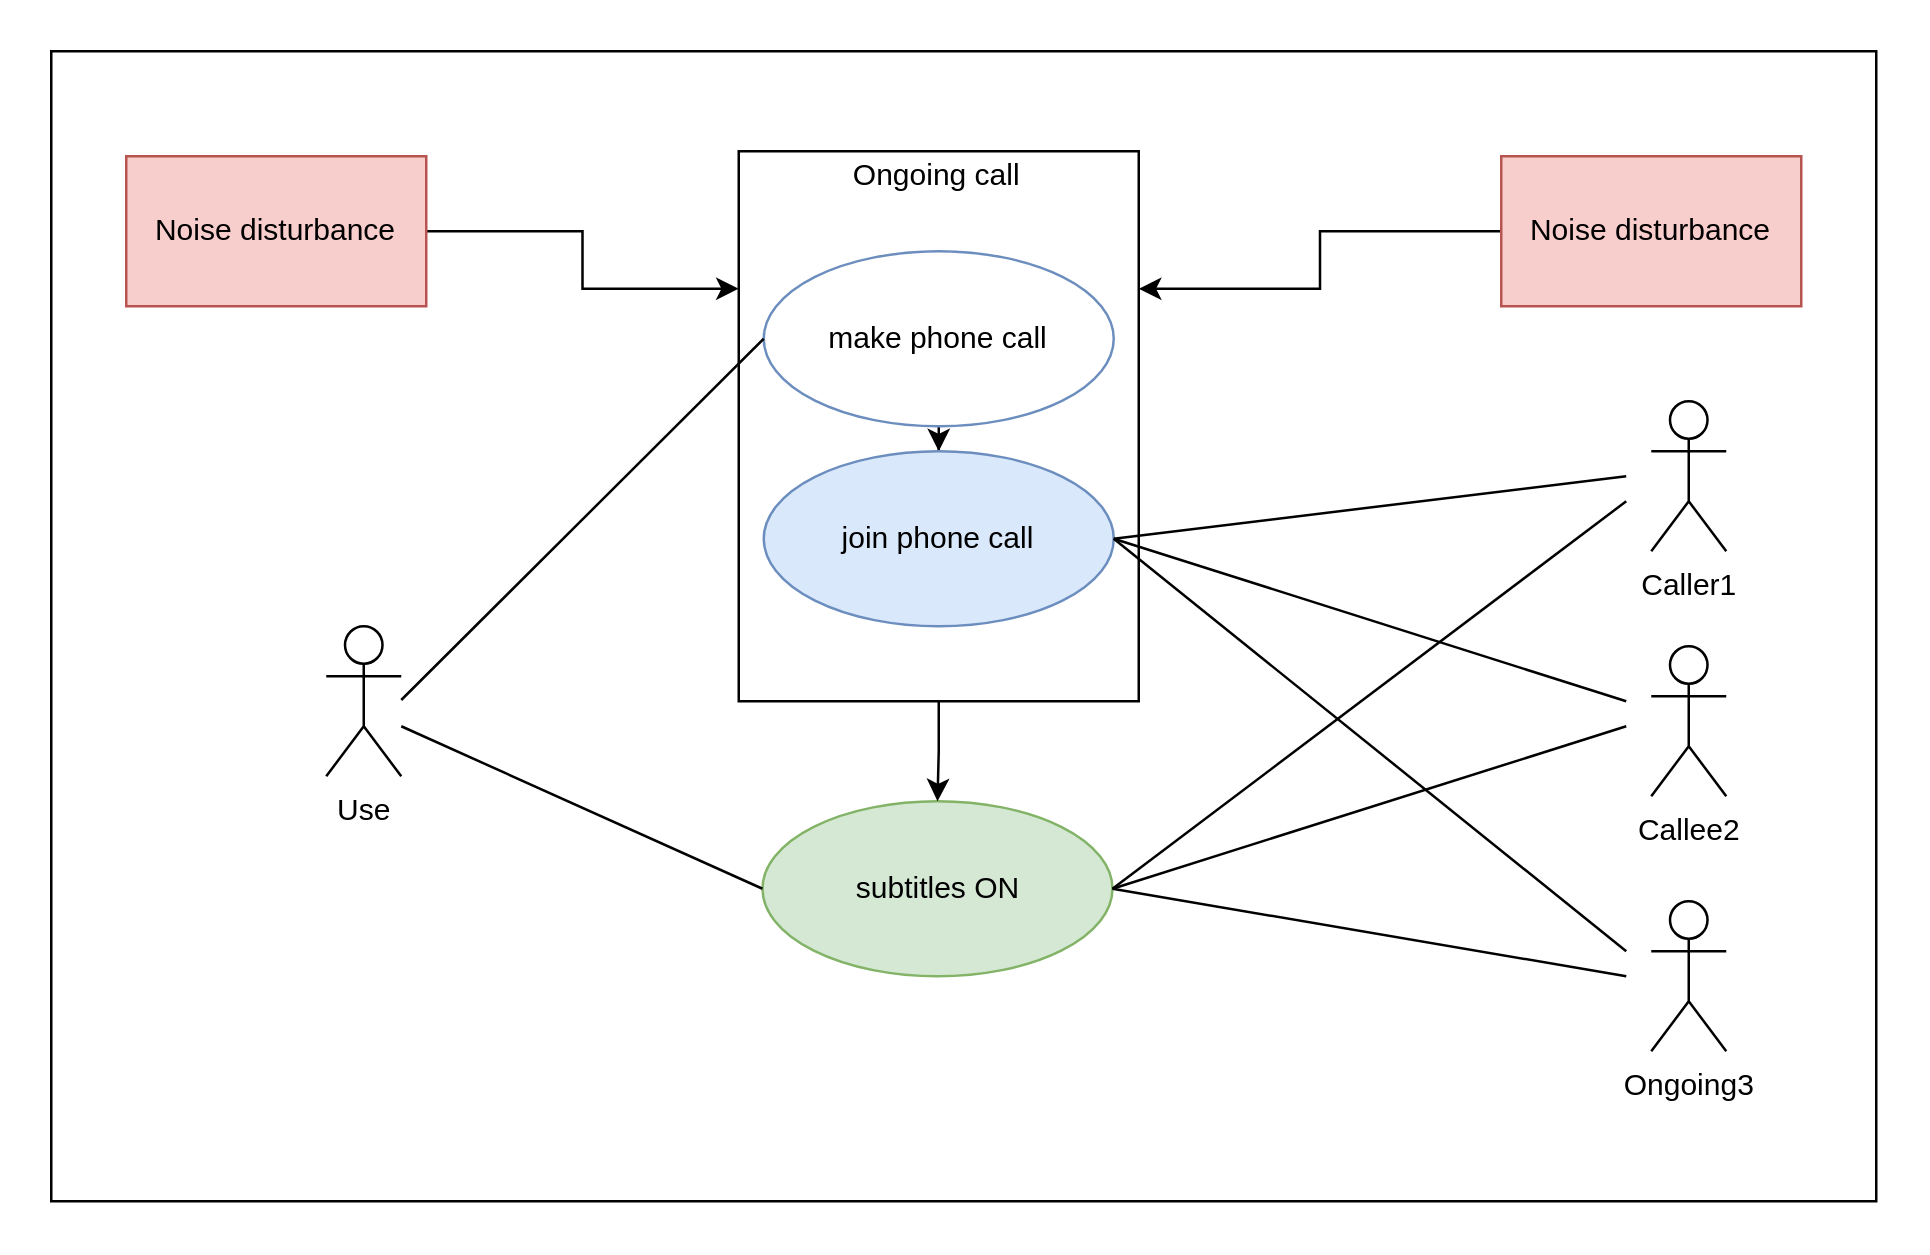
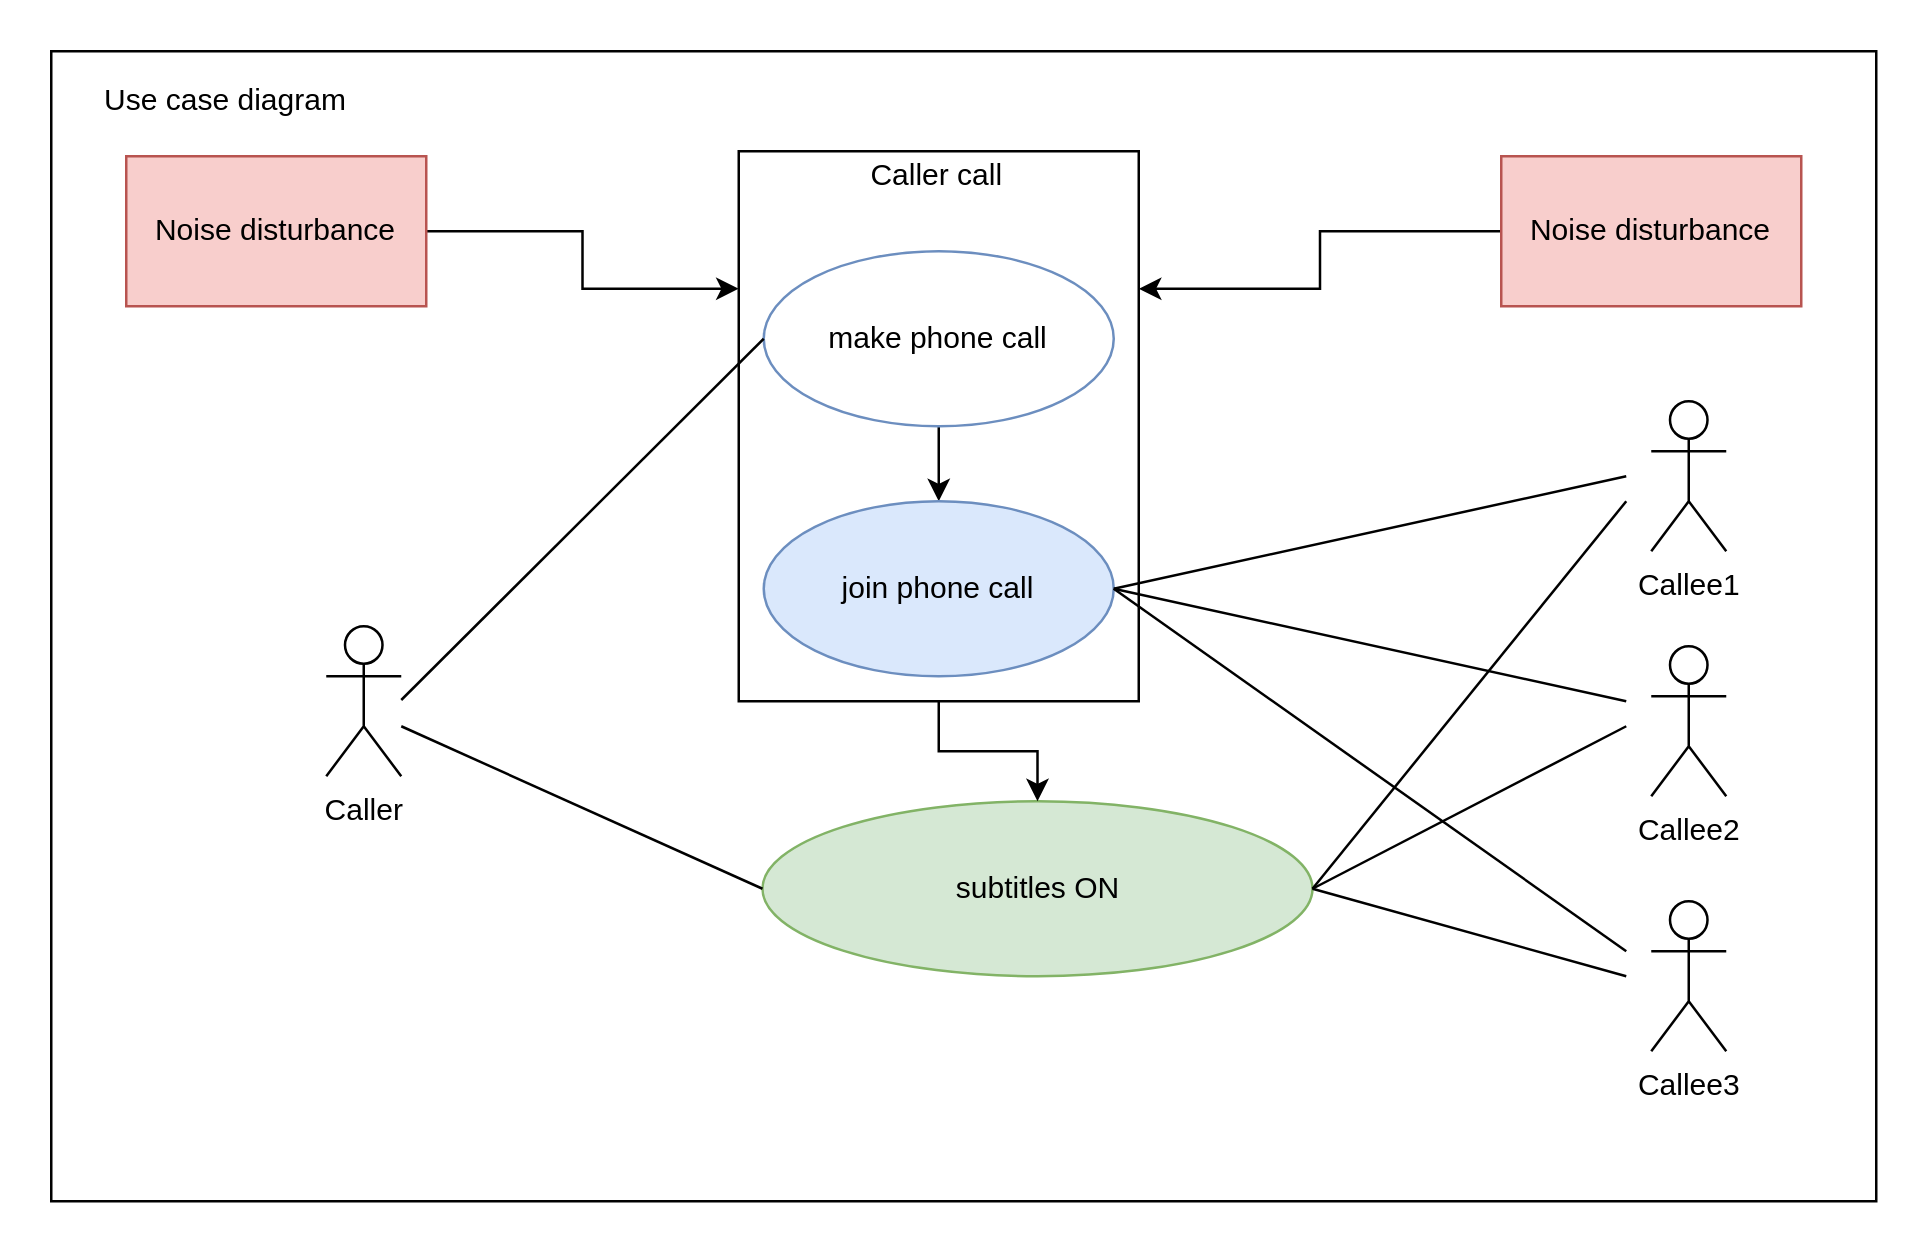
+ <mxCell id="26" value="Use case diagram" style="text;html=1;strokeColor=none;fillColor=none;align=center;verticalAlign=middle;whiteSpace=wrap;rounded=0;" vertex="1" parent="1"><mxGeometry x="30" y="30" width="120" height="20" as="geometry" /></mxCell>
- <mxCell id="20" value="Ongoing call" style="text;html=1;strokeColor=none;fillColor=none;align=center;verticalAlign=middle;whiteSpace=wrap;rounded=0;" vertex="1" parent="1"><mxGeometry x="337" y="60" width="75" height="20" as="geometry" /></mxCell>
+ <mxCell id="20" value="Caller call" style="text;html=1;strokeColor=none;fillColor=none;align=center;verticalAlign=middle;whiteSpace=wrap;rounded=0;" vertex="1" parent="1"><mxGeometry x="337" y="60" width="75" height="20" as="geometry" /></mxCell>
- <mxCell id="9" value="join phone call" style="ellipse;whiteSpace=wrap;html=1;fillColor=#dae8fc;strokeColor=#6c8ebf;" vertex="1" parent="1"><mxGeometry x="305" y="180" width="140" height="70" as="geometry" /></mxCell>
+ <mxCell id="9" value="join phone call" style="ellipse;whiteSpace=wrap;html=1;fillColor=#dae8fc;strokeColor=#6c8ebf;" vertex="1" parent="1"><mxGeometry x="305" y="200" width="140" height="70" as="geometry" /></mxCell>
- <mxCell id="6" value="Caller1" style="shape=umlActor;html=1;verticalLabelPosition=bottom;verticalAlign=top;align=center;" vertex="1" parent="1"><mxGeometry x="660" y="160" width="30" height="60" as="geometry" /></mxCell>
+ <mxCell id="6" value="Callee1" style="shape=umlActor;html=1;verticalLabelPosition=bottom;verticalAlign=top;align=center;" vertex="1" parent="1"><mxGeometry x="660" y="160" width="30" height="60" as="geometry" /></mxCell>
- <mxCell id="3" value="Use" style="shape=umlActor;html=1;verticalLabelPosition=bottom;verticalAlign=top;align=center;" vertex="1" parent="1"><mxGeometry x="130" y="250" width="30" height="60" as="geometry" /></mxCell>
+ <mxCell id="3" value="Caller" style="shape=umlActor;html=1;verticalLabelPosition=bottom;verticalAlign=top;align=center;" vertex="1" parent="1"><mxGeometry x="130" y="250" width="30" height="60" as="geometry" /></mxCell>
- <mxCell id="10" value="subtitles ON" style="ellipse;whiteSpace=wrap;html=1;fillColor=#d5e8d4;strokeColor=#82b366;" vertex="1" parent="1"><mxGeometry x="304.5" y="320" width="140" height="70" as="geometry" /></mxCell>
+ <mxCell id="10" value="subtitles ON" style="ellipse;whiteSpace=wrap;html=1;fillColor=#d5e8d4;strokeColor=#82b366;" vertex="1" parent="1"><mxGeometry x="304.5" y="320" width="220" height="70" as="geometry" /></mxCell>
- <mxCell id="5" value="Ongoing3" style="shape=umlActor;html=1;verticalLabelPosition=bottom;verticalAlign=top;align=center;" vertex="1" parent="1"><mxGeometry x="660" y="360" width="30" height="60" as="geometry" /></mxCell>
+ <mxCell id="5" value="Callee3" style="shape=umlActor;html=1;verticalLabelPosition=bottom;verticalAlign=top;align=center;" vertex="1" parent="1"><mxGeometry x="660" y="360" width="30" height="60" as="geometry" /></mxCell>
